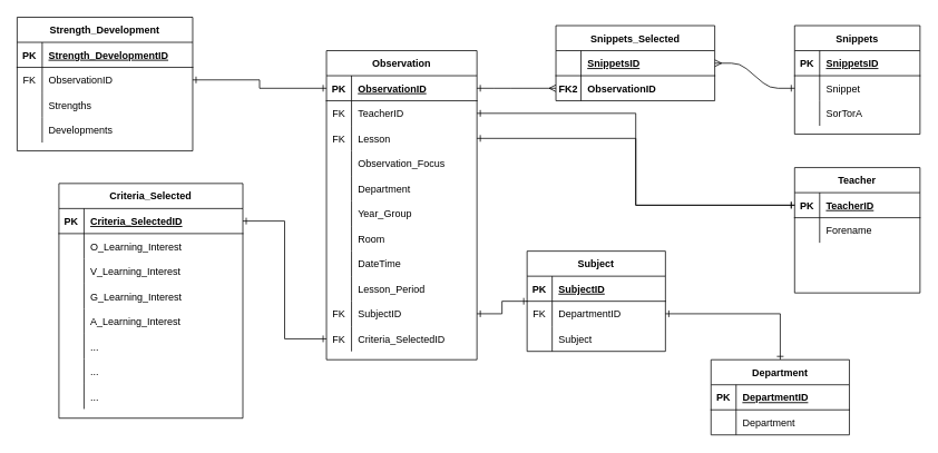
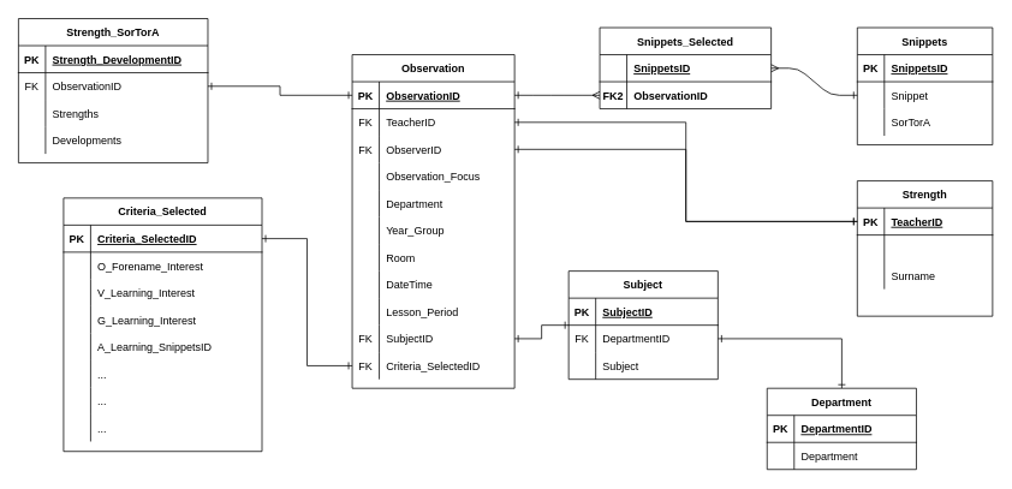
- <mxCell id="19" value="Strength_Development" style="shape=table;startSize=30;container=1;collapsible=1;childLayout=tableLayout;fixedRows=1;rowLines=0;fontStyle=1;align=center;resizeLast=1;" vertex="1" parent="1"><mxGeometry x="20" y="20" width="210" height="160" as="geometry" /></mxCell>
+ <mxCell id="19" value="Strength_SorTorA" style="shape=table;startSize=30;container=1;collapsible=1;childLayout=tableLayout;fixedRows=1;rowLines=0;fontStyle=1;align=center;resizeLast=1;" vertex="1" parent="1"><mxGeometry x="20" y="20" width="210" height="160" as="geometry" /></mxCell>
- <mxCell id="78" value="Lesson" style="shape=partialRectangle;overflow=hidden;connectable=0;fillColor=none;top=0;left=0;bottom=0;right=0;align=left;spacingLeft=6;" vertex="1" parent="76"><mxGeometry x="30" width="150" height="30" as="geometry" /></mxCell>
+ <mxCell id="78" value="ObserverID" style="shape=partialRectangle;overflow=hidden;connectable=0;fillColor=none;top=0;left=0;bottom=0;right=0;align=left;spacingLeft=6;" vertex="1" parent="76"><mxGeometry x="30" width="150" height="30" as="geometry" /></mxCell>
- <mxCell id="32" value="Teacher" style="shape=table;startSize=30;container=1;collapsible=1;childLayout=tableLayout;fixedRows=1;rowLines=0;fontStyle=1;align=center;resizeLast=1;" vertex="1" parent="1"><mxGeometry x="950" y="200" width="150" height="150" as="geometry"><mxRectangle width="100" height="30" as="alternateBounds" /></mxGeometry></mxCell>
+ <mxCell id="32" value="Strength" style="shape=table;startSize=30;container=1;collapsible=1;childLayout=tableLayout;fixedRows=1;rowLines=0;fontStyle=1;align=center;resizeLast=1;" vertex="1" parent="1"><mxGeometry x="950" y="200" width="150" height="150" as="geometry"><mxRectangle width="100" height="30" as="alternateBounds" /></mxGeometry></mxCell>
- <mxCell id="38" value="Forename" style="shape=partialRectangle;overflow=hidden;connectable=0;fillColor=none;top=0;left=0;bottom=0;right=0;align=left;spacingLeft=6;" vertex="1" parent="36"><mxGeometry x="30" width="120" height="30" as="geometry" /></mxCell>
- <mxCell id="50" value="O_Learning_Interest" style="shape=partialRectangle;overflow=hidden;connectable=0;fillColor=none;top=0;left=0;bottom=0;right=0;align=left;spacingLeft=6;" vertex="1" parent="48"><mxGeometry x="30" width="190" height="30" as="geometry" /></mxCell>
+ <mxCell id="50" value="O_Forename_Interest" style="shape=partialRectangle;overflow=hidden;connectable=0;fillColor=none;top=0;left=0;bottom=0;right=0;align=left;spacingLeft=6;" vertex="1" parent="48"><mxGeometry x="30" width="190" height="30" as="geometry" /></mxCell>
+ <mxCell id="41" value="Surname" style="shape=partialRectangle;overflow=hidden;connectable=0;fillColor=none;top=0;left=0;bottom=0;right=0;align=left;spacingLeft=6;" vertex="1" parent="39"><mxGeometry x="30" width="120" height="30" as="geometry" /></mxCell>
- <mxCell id="59" value="A_Learning_Interest" style="shape=partialRectangle;overflow=hidden;connectable=0;fillColor=none;top=0;left=0;bottom=0;right=0;align=left;spacingLeft=6;" vertex="1" parent="57"><mxGeometry x="30" width="190" height="30" as="geometry" /></mxCell>
+ <mxCell id="59" value="A_Learning_SnippetsID" style="shape=partialRectangle;overflow=hidden;connectable=0;fillColor=none;top=0;left=0;bottom=0;right=0;align=left;spacingLeft=6;" vertex="1" parent="57"><mxGeometry x="30" width="190" height="30" as="geometry" /></mxCell>
